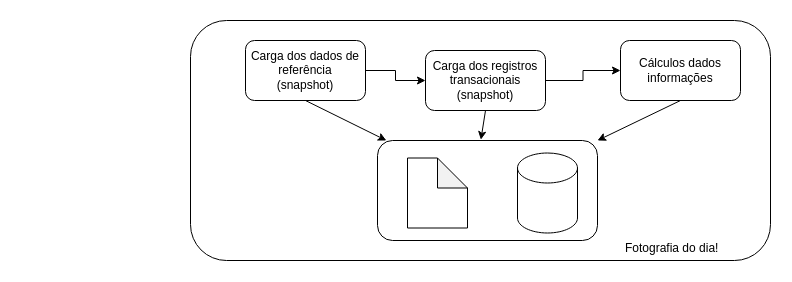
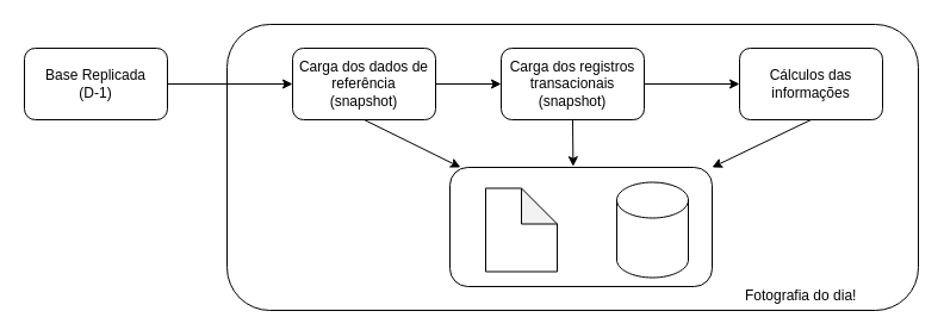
+ <mxCell id="4" value="Base Replicada&lt;br&gt;(D-1)" style="rounded=1;whiteSpace=wrap;html=1;" vertex="1" parent="1"><mxGeometry x="20" y="40" width="120" height="60" as="geometry" /></mxCell>
+ <mxCell id="3" value="" style="edgeStyle=orthogonalEdgeStyle;rounded=0;orthogonalLoop=1;jettySize=auto;html=1;" edge="1" parent="1" source="4" target="8"><mxGeometry relative="1" as="geometry" /></mxCell>
- <mxCell id="9" value="Cálculos dados informações" style="rounded=1;whiteSpace=wrap;html=1;" vertex="1" parent="1"><mxGeometry x="620" y="40" width="120" height="60" as="geometry" /></mxCell>
+ <mxCell id="9" value="Cálculos das informações" style="rounded=1;whiteSpace=wrap;html=1;" vertex="1" parent="1"><mxGeometry x="620" y="40" width="120" height="60" as="geometry" /></mxCell>
- <mxCell id="6" value="Carga dos registros transacionais&lt;br&gt;(snapshot)" style="rounded=1;whiteSpace=wrap;html=1;" vertex="1" parent="1"><mxGeometry x="425" y="50" width="120" height="60" as="geometry" /></mxCell>
+ <mxCell id="6" value="Carga dos registros transacionais&lt;br&gt;(snapshot)" style="rounded=1;whiteSpace=wrap;html=1;" vertex="1" parent="1"><mxGeometry x="420" y="40" width="120" height="60" as="geometry" /></mxCell>
